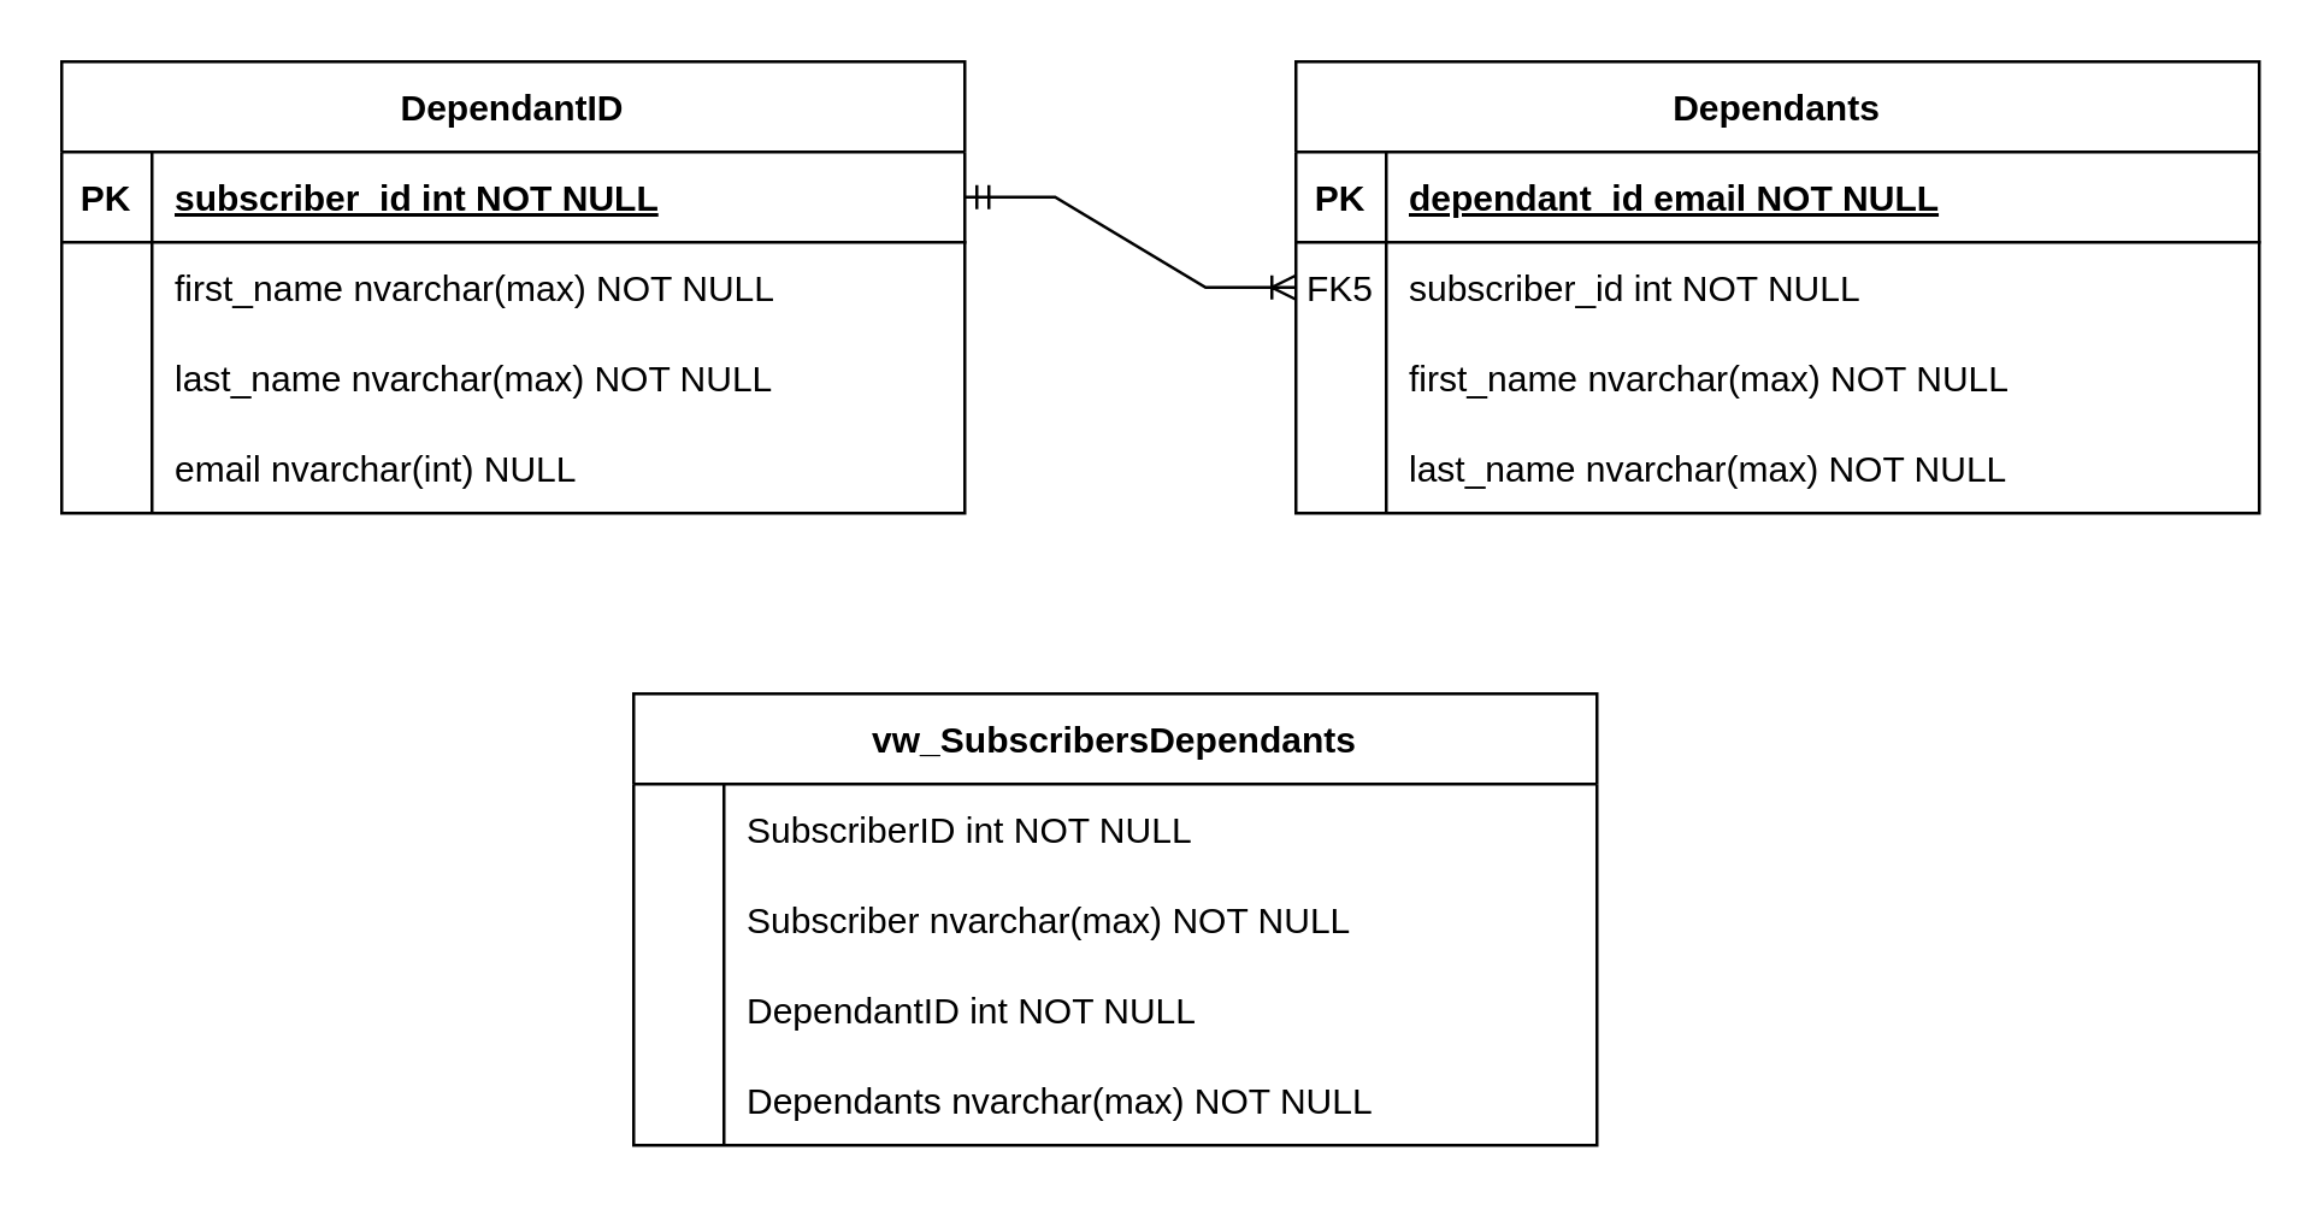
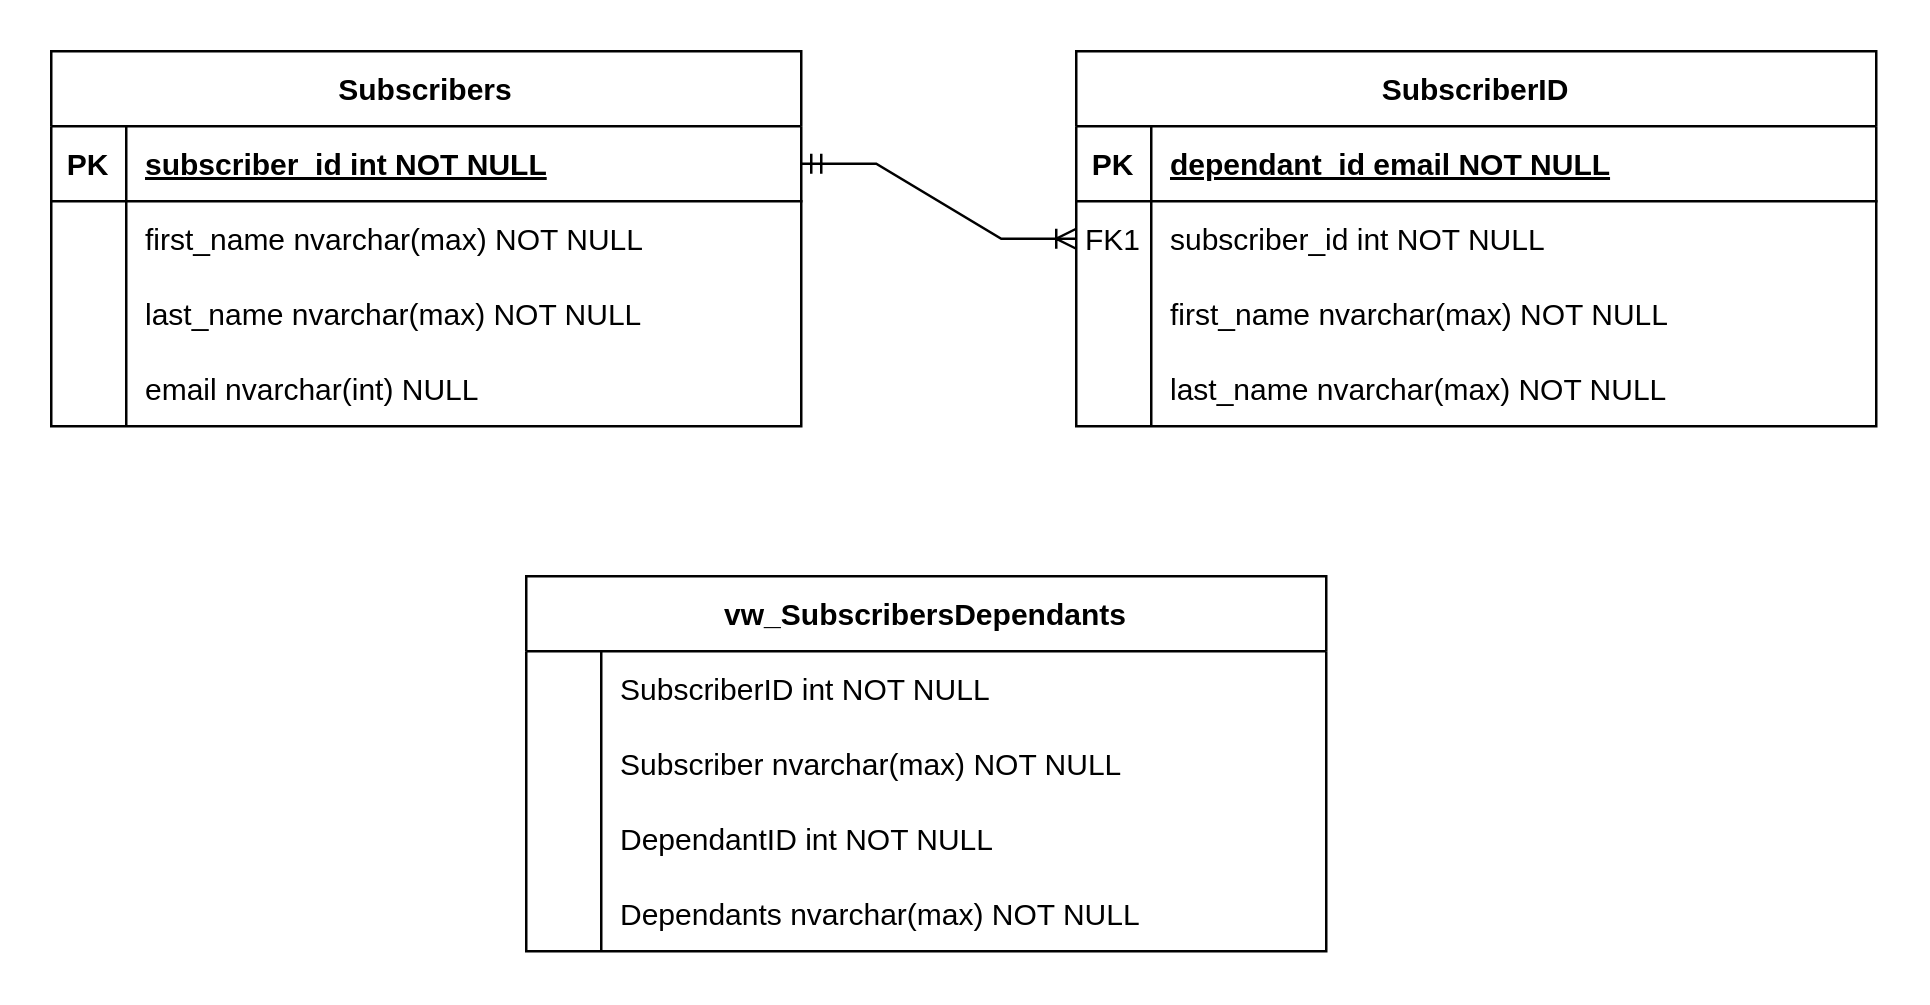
- <mxCell id="2" value="DependantID" style="shape=table;startSize=30;container=1;collapsible=1;childLayout=tableLayout;fixedRows=1;rowLines=0;fontStyle=1;align=center;resizeLast=1;" vertex="1" parent="1"><mxGeometry x="20" y="20" width="300" height="150" as="geometry" /></mxCell>
+ <mxCell id="2" value="Subscribers" style="shape=table;startSize=30;container=1;collapsible=1;childLayout=tableLayout;fixedRows=1;rowLines=0;fontStyle=1;align=center;resizeLast=1;" vertex="1" parent="1"><mxGeometry x="20" y="20" width="300" height="150" as="geometry" /></mxCell>
- <mxCell id="15" value="Dependants" style="shape=table;startSize=30;container=1;collapsible=1;childLayout=tableLayout;fixedRows=1;rowLines=0;fontStyle=1;align=center;resizeLast=1;" vertex="1" parent="1"><mxGeometry x="430" y="20" width="320" height="150" as="geometry" /></mxCell>
+ <mxCell id="15" value="SubscriberID" style="shape=table;startSize=30;container=1;collapsible=1;childLayout=tableLayout;fixedRows=1;rowLines=0;fontStyle=1;align=center;resizeLast=1;" vertex="1" parent="1"><mxGeometry x="430" y="20" width="320" height="150" as="geometry" /></mxCell>
- <mxCell id="20" value="FK5" style="shape=partialRectangle;connectable=0;fillColor=none;top=0;left=0;bottom=0;right=0;editable=1;overflow=hidden;" vertex="1" parent="19"><mxGeometry width="30" height="30" as="geometry"><mxRectangle width="30" height="30" as="alternateBounds" /></mxGeometry></mxCell>
+ <mxCell id="20" value="FK1" style="shape=partialRectangle;connectable=0;fillColor=none;top=0;left=0;bottom=0;right=0;editable=1;overflow=hidden;" vertex="1" parent="19"><mxGeometry width="30" height="30" as="geometry"><mxRectangle width="30" height="30" as="alternateBounds" /></mxGeometry></mxCell>
